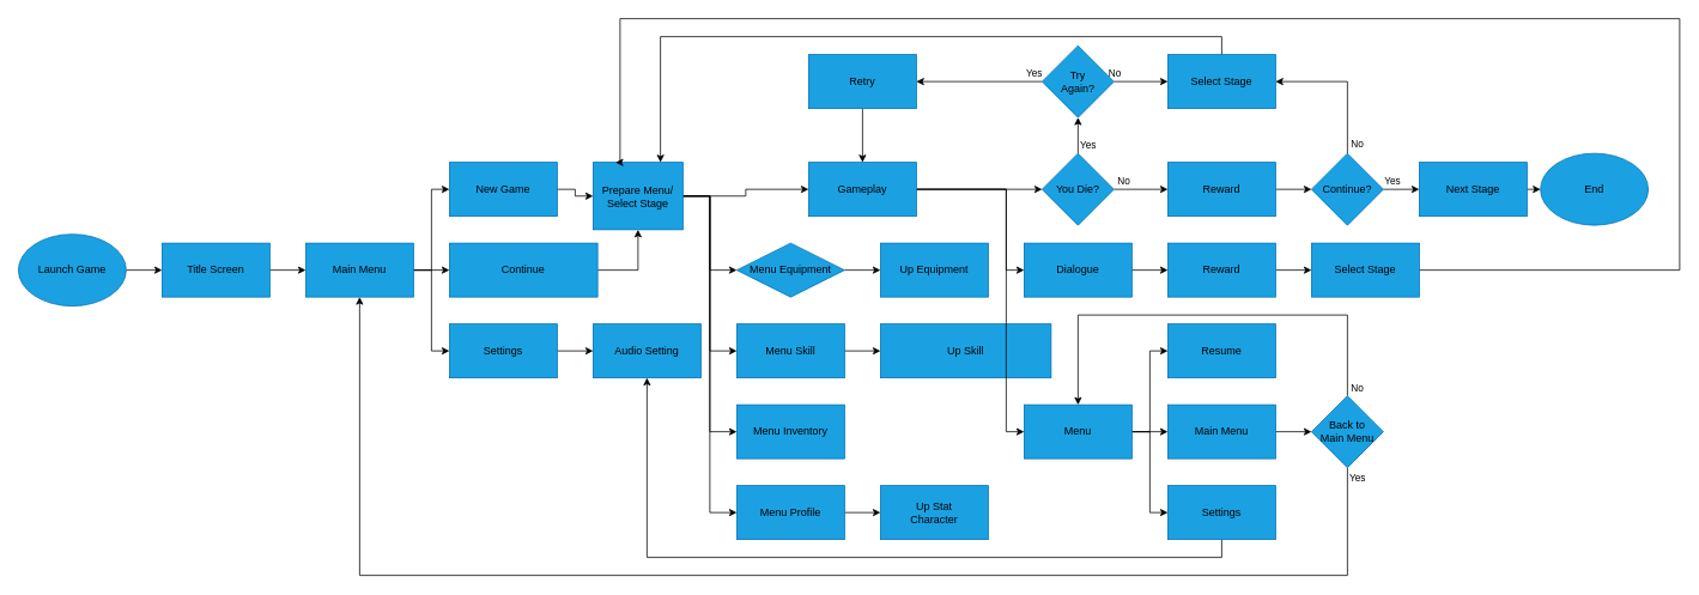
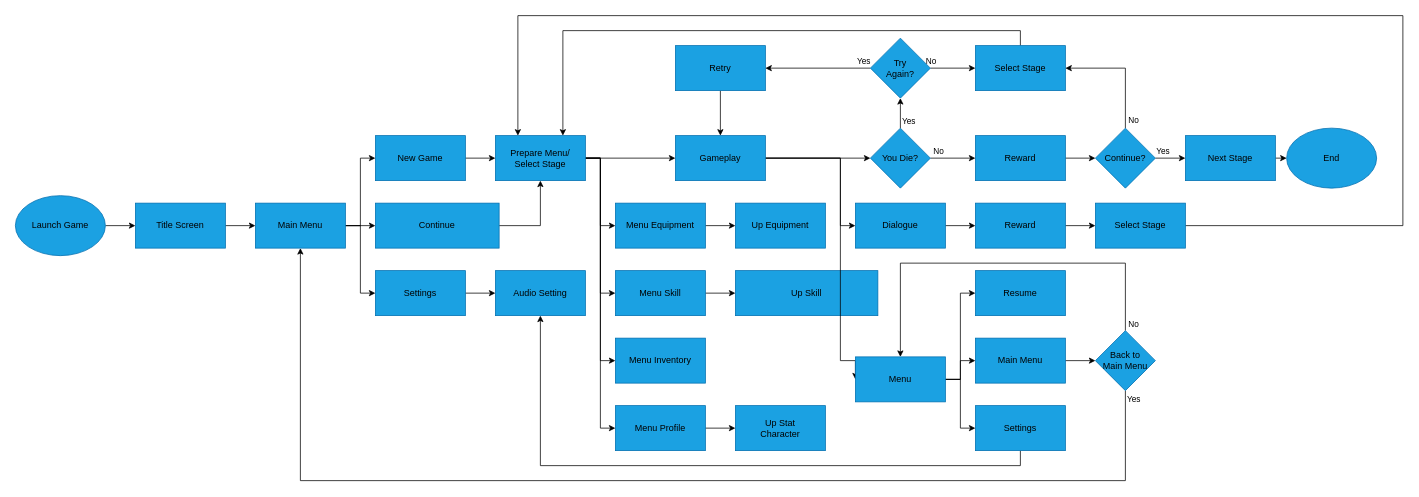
- <mxCell id="29" value="&lt;font color=&quot;#000000&quot;&gt;Prepare Menu/&lt;br&gt;Select Stage&lt;br&gt;&lt;/font&gt;" style="rounded=0;whiteSpace=wrap;html=1;fillColor=#1ba1e2;strokeColor=#006EAF;fontColor=#ffffff;" parent="1" vertex="1"><mxGeometry x="660" y="180" width="100" height="75" as="geometry" /></mxCell>
+ <mxCell id="29" value="&lt;font color=&quot;#000000&quot;&gt;Prepare Menu/&lt;br&gt;Select Stage&lt;br&gt;&lt;/font&gt;" style="rounded=0;whiteSpace=wrap;html=1;fillColor=#1ba1e2;strokeColor=#006EAF;fontColor=#ffffff;" parent="1" vertex="1"><mxGeometry x="660" y="180" width="120" height="60" as="geometry" /></mxCell>
- <mxCell id="32" value="&lt;font color=&quot;#000000&quot;&gt;Menu Equipment&lt;/font&gt;" style="rhombus;whiteSpace=wrap;html=1;fillColor=#1ba1e2;strokeColor=#006EAF;fontColor=#ffffff;" parent="1" vertex="1"><mxGeometry x="820" y="270" width="120" height="60" as="geometry" /></mxCell>
+ <mxCell id="32" value="&lt;font color=&quot;#000000&quot;&gt;Menu Equipment&lt;/font&gt;" style="rounded=0;whiteSpace=wrap;html=1;fillColor=#1ba1e2;strokeColor=#006EAF;fontColor=#ffffff;" parent="1" vertex="1"><mxGeometry x="820" y="270" width="120" height="60" as="geometry" /></mxCell>
- <mxCell id="50" value="&lt;font color=&quot;#000000&quot;&gt;Menu&lt;/font&gt;" style="rounded=0;whiteSpace=wrap;html=1;fillColor=#1ba1e2;strokeColor=#006EAF;fontColor=#ffffff;" parent="1" vertex="1"><mxGeometry x="1140" y="450" width="120" height="60" as="geometry" /></mxCell>
+ <mxCell id="50" value="&lt;font color=&quot;#000000&quot;&gt;Menu&lt;/font&gt;" style="rounded=0;whiteSpace=wrap;html=1;fillColor=#1ba1e2;strokeColor=#006EAF;fontColor=#ffffff;" parent="1" vertex="1"><mxGeometry x="1140" y="475" width="120" height="60" as="geometry" /></mxCell>
